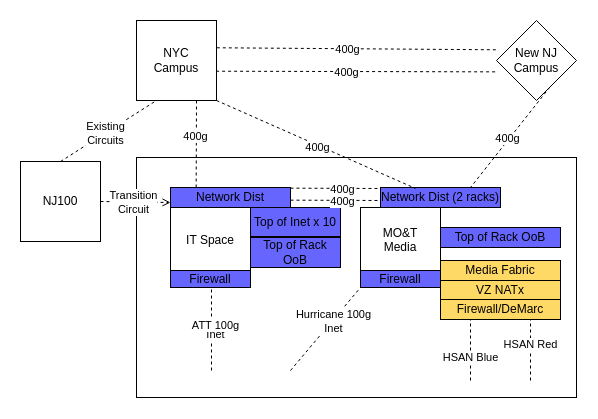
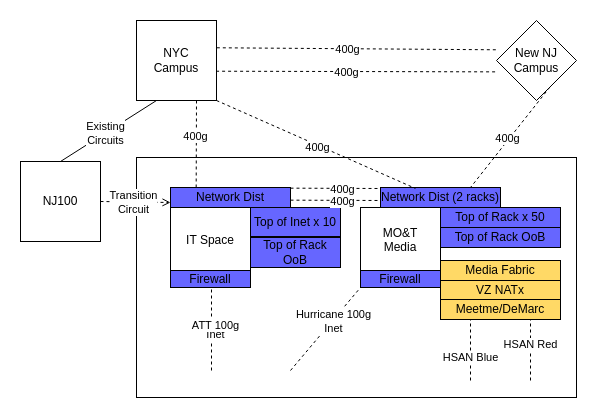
- <mxCell id="40" value="" style="endArrow=none;dashed=1;html=1;rounded=0;exitX=0.5;exitY=0;exitDx=0;exitDy=0;entryX=0.25;entryY=1;entryDx=0;entryDy=0;fillColor=#6666FF;" parent="1" source="39" target="17" edge="1"><mxGeometry width="50" height="50" relative="1" as="geometry"><mxPoint x="180" y="82" as="sourcePoint" /><mxPoint x="520" y="82" as="targetPoint" /><Array as="points" /></mxGeometry></mxCell>
+ <mxCell id="40" value="" style="endArrow=none;dashed=0;html=1;rounded=0;exitX=0.5;exitY=0;exitDx=0;exitDy=0;entryX=0.25;entryY=1;entryDx=0;entryDy=0;fillColor=#6666FF;" parent="1" source="39" target="17" edge="1"><mxGeometry width="50" height="50" relative="1" as="geometry"><mxPoint x="180" y="82" as="sourcePoint" /><mxPoint x="520" y="82" as="targetPoint" /><Array as="points" /></mxGeometry></mxCell>
+ <mxCell id="18" value="Top of Rack x 50" style="rounded=0;whiteSpace=wrap;html=1;fillColor=#6666FF;" parent="1" vertex="1"><mxGeometry x="440" y="207" width="120" height="20" as="geometry" /></mxCell>
- <mxCell id="26" value="Firewall/DeMarc" style="rounded=0;whiteSpace=wrap;html=1;fillColor=#FFD966;" parent="1" vertex="1"><mxGeometry x="440" y="299" width="120" height="20" as="geometry" /></mxCell>
+ <mxCell id="26" value="Meetme/DeMarc" style="rounded=0;whiteSpace=wrap;html=1;fillColor=#FFD966;" parent="1" vertex="1"><mxGeometry x="440" y="299" width="120" height="20" as="geometry" /></mxCell>
